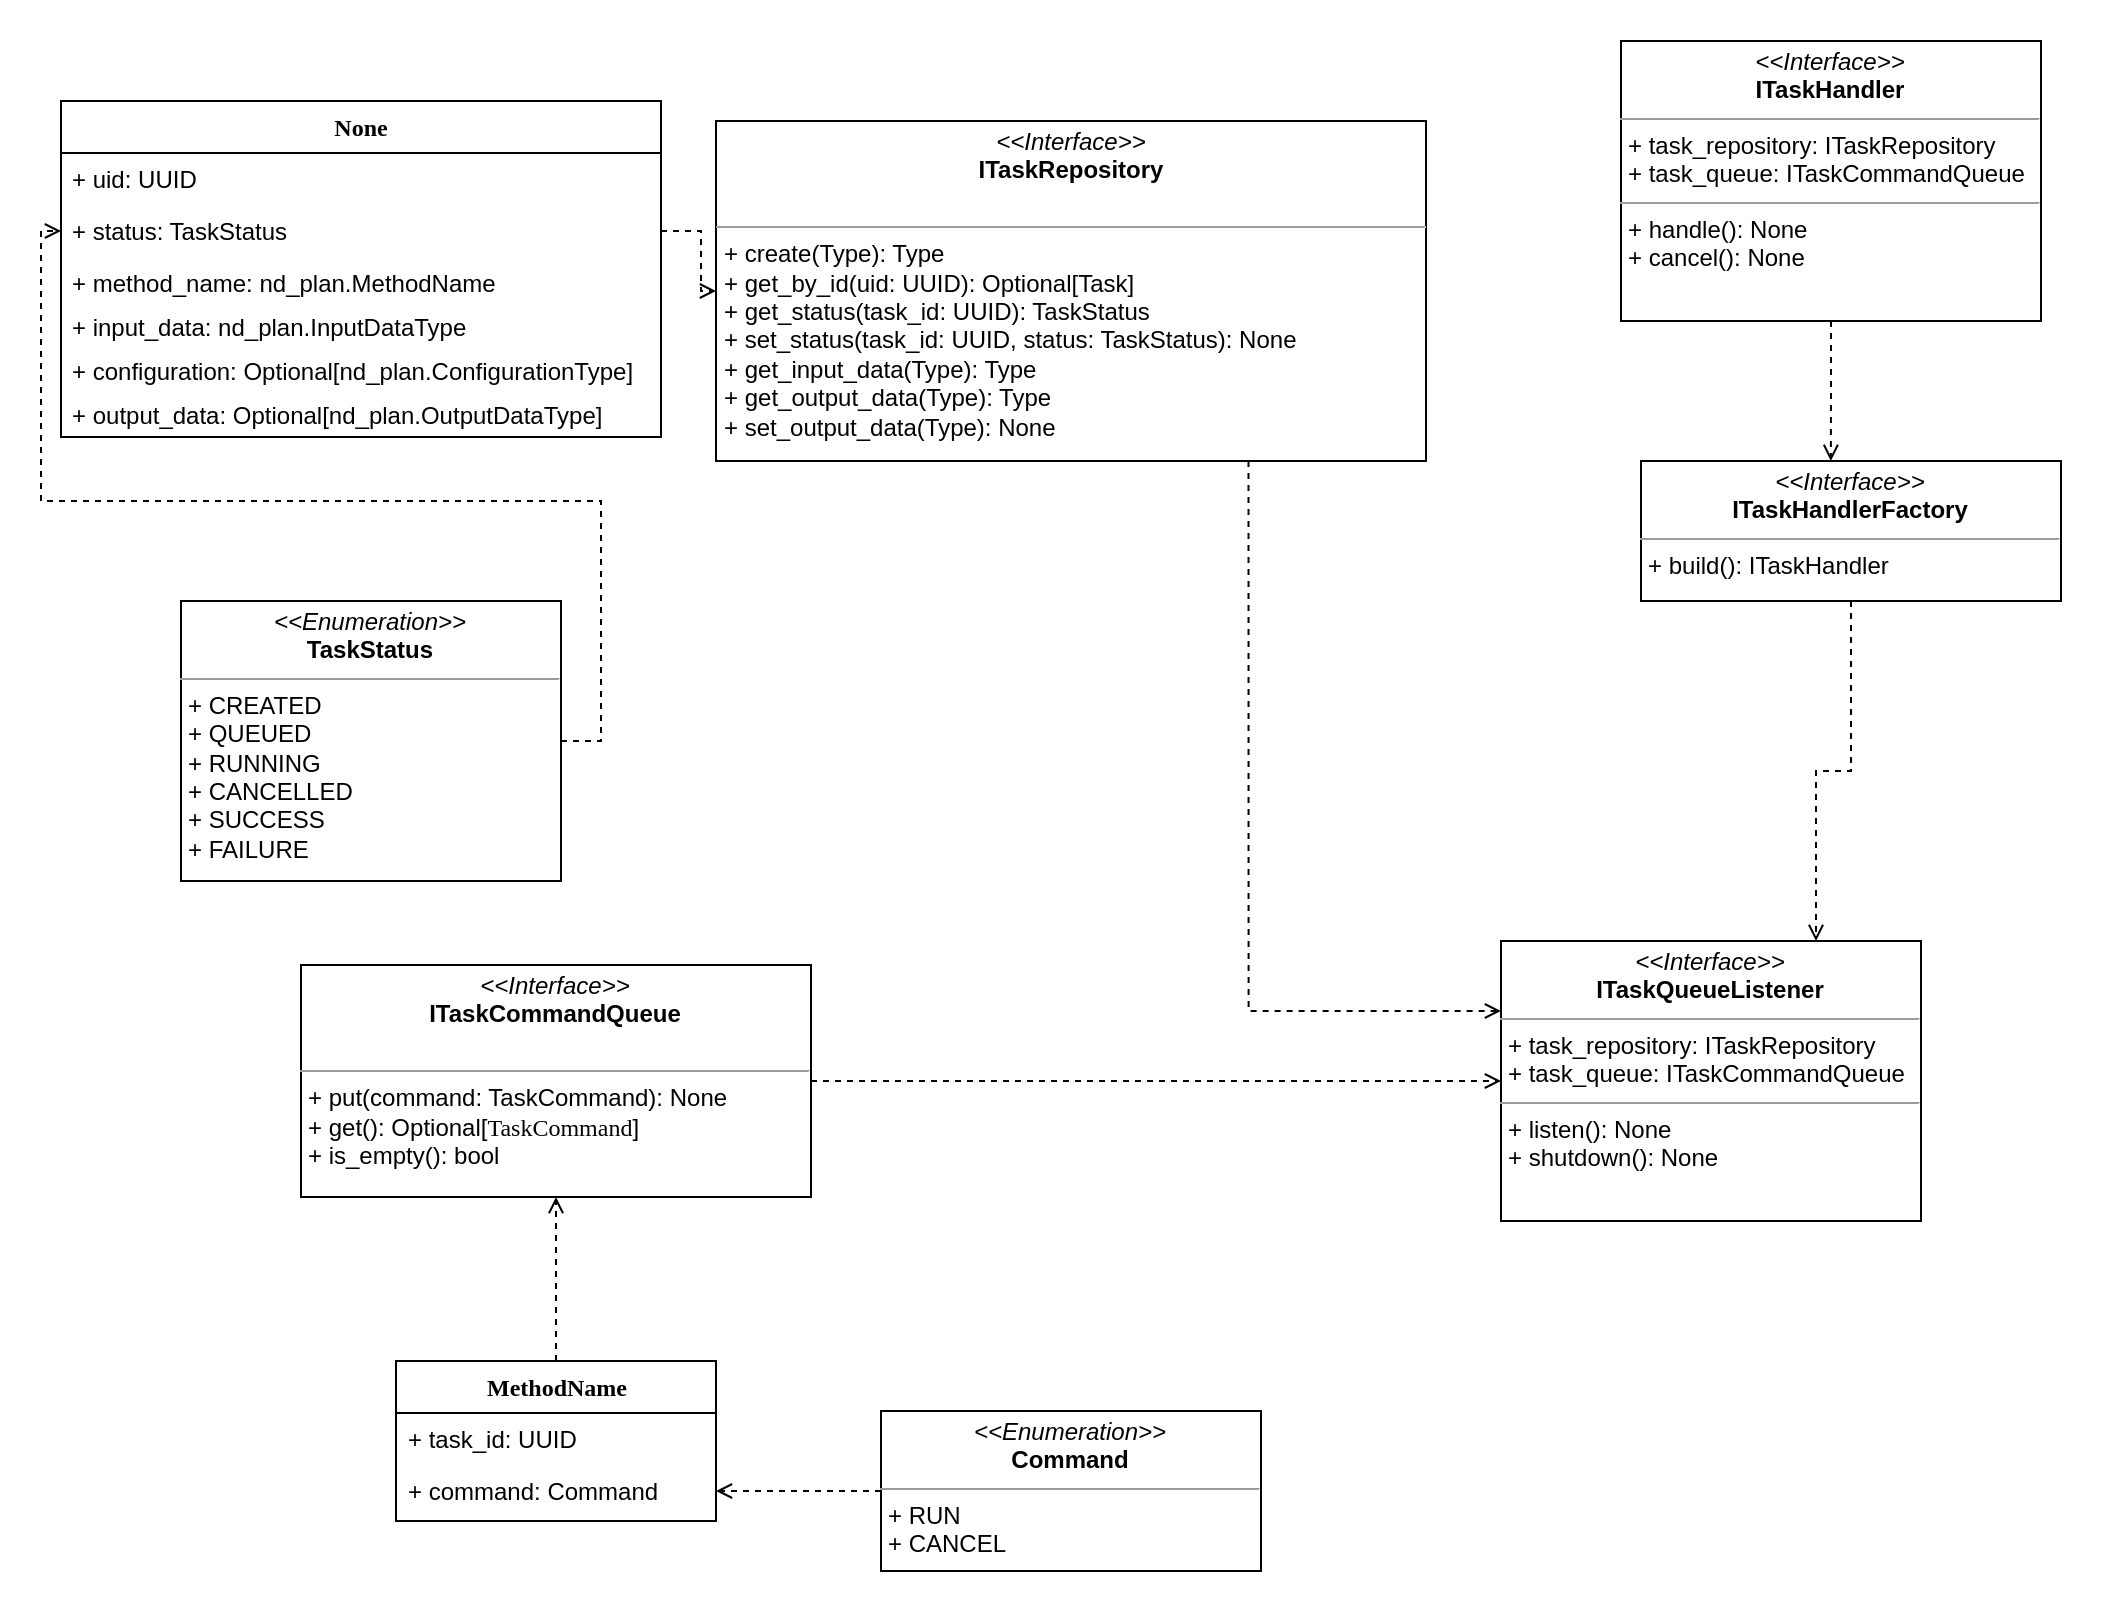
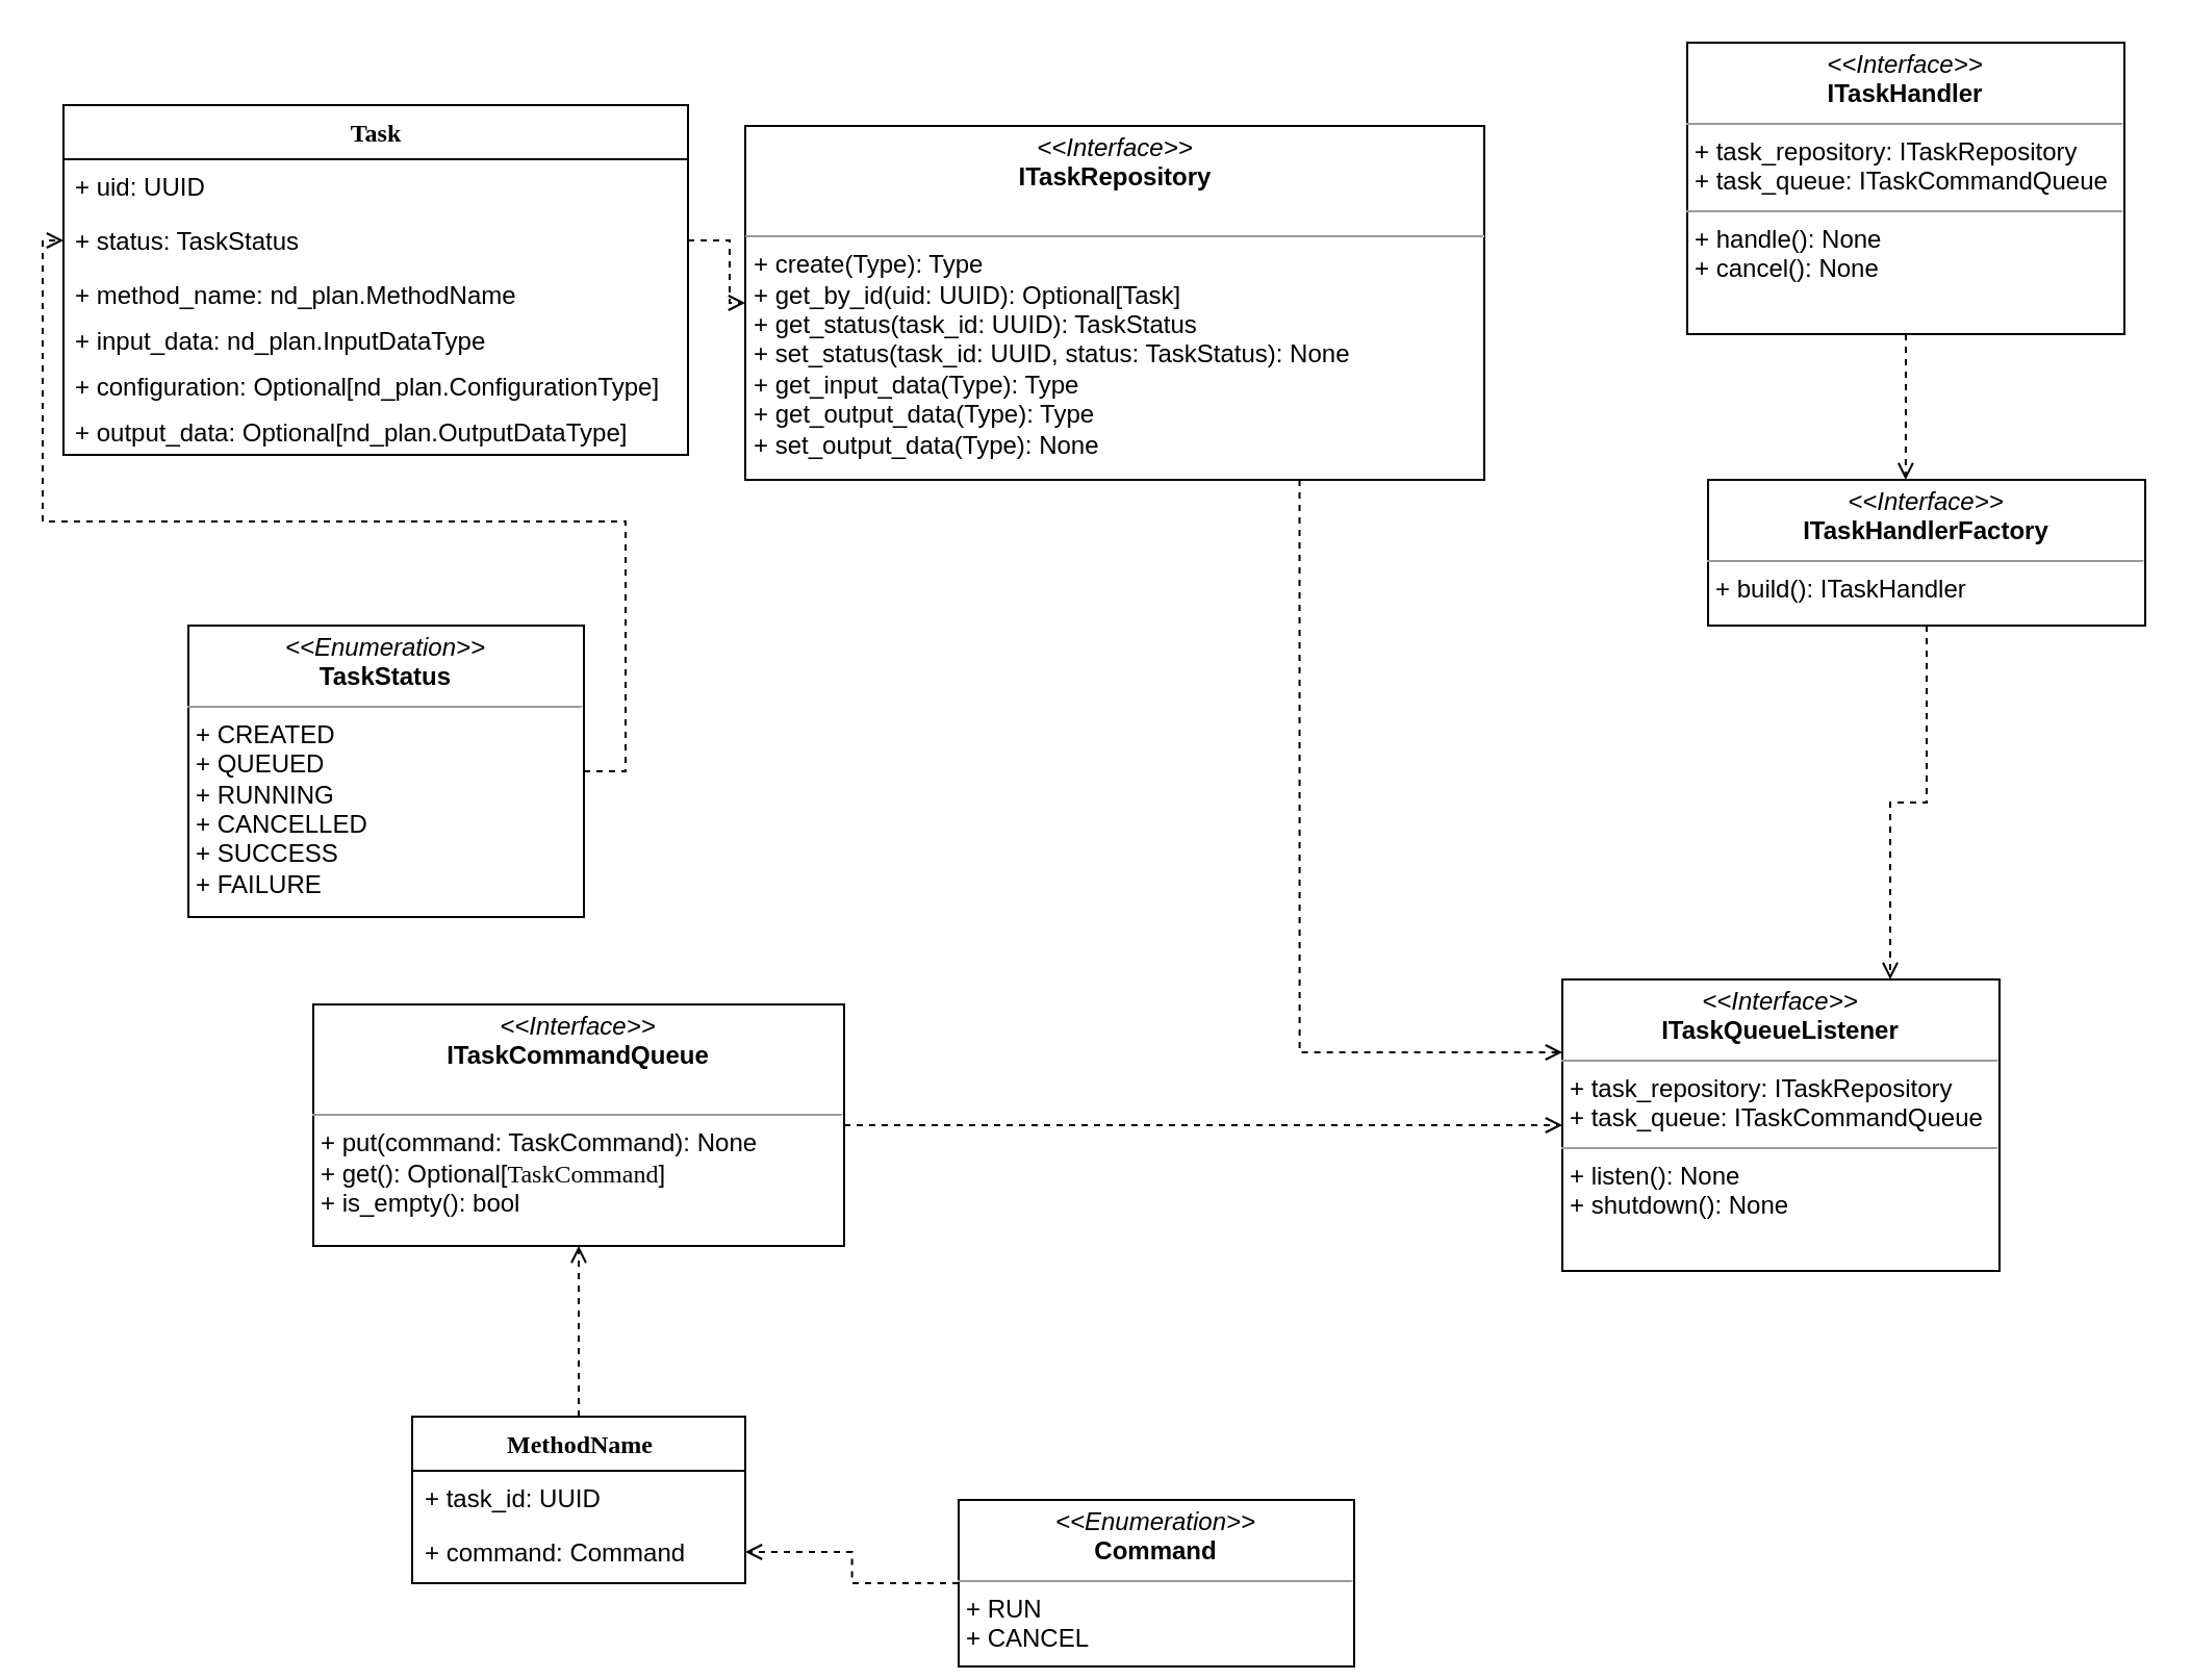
- <mxCell id="15" value="None" style="swimlane;html=1;fontStyle=1;align=center;verticalAlign=top;childLayout=stackLayout;horizontal=1;startSize=26;horizontalStack=0;resizeParent=1;resizeLast=0;collapsible=1;marginBottom=0;swimlaneFillColor=#ffffff;rounded=0;shadow=0;comic=0;labelBackgroundColor=none;strokeWidth=1;fillColor=none;fontFamily=Verdana;fontSize=12" vertex="1" parent="1"><mxGeometry x="30" y="50" width="300" height="168" as="geometry" /></mxCell>
+ <mxCell id="15" value="Task" style="swimlane;html=1;fontStyle=1;align=center;verticalAlign=top;childLayout=stackLayout;horizontal=1;startSize=26;horizontalStack=0;resizeParent=1;resizeLast=0;collapsible=1;marginBottom=0;swimlaneFillColor=#ffffff;rounded=0;shadow=0;comic=0;labelBackgroundColor=none;strokeWidth=1;fillColor=none;fontFamily=Verdana;fontSize=12" vertex="1" parent="1"><mxGeometry x="30" y="50" width="300" height="168" as="geometry" /></mxCell>
- <mxCell id="23" value="&lt;p style=&quot;margin: 0px ; margin-top: 4px ; text-align: center&quot;&gt;&lt;i&gt;&amp;lt;&amp;lt;Enumeration&amp;gt;&amp;gt;&lt;/i&gt;&lt;br&gt;&lt;b&gt;Command&lt;/b&gt;&lt;/p&gt;&lt;hr size=&quot;1&quot;&gt;&lt;p style=&quot;margin: 0px ; margin-left: 4px&quot;&gt;+ RUN&lt;br&gt;+ CANCEL&lt;/p&gt;" style="verticalAlign=top;align=left;overflow=fill;fontSize=12;fontFamily=Helvetica;html=1;rounded=0;shadow=0;comic=0;labelBackgroundColor=none;strokeWidth=1" vertex="1" parent="1"><mxGeometry x="440" y="705" width="190" height="80" as="geometry" /></mxCell>
+ <mxCell id="23" value="&lt;p style=&quot;margin: 0px ; margin-top: 4px ; text-align: center&quot;&gt;&lt;i&gt;&amp;lt;&amp;lt;Enumeration&amp;gt;&amp;gt;&lt;/i&gt;&lt;br&gt;&lt;b&gt;Command&lt;/b&gt;&lt;/p&gt;&lt;hr size=&quot;1&quot;&gt;&lt;p style=&quot;margin: 0px ; margin-left: 4px&quot;&gt;+ RUN&lt;br&gt;+ CANCEL&lt;/p&gt;" style="verticalAlign=top;align=left;overflow=fill;fontSize=12;fontFamily=Helvetica;html=1;rounded=0;shadow=0;comic=0;labelBackgroundColor=none;strokeWidth=1" vertex="1" parent="1"><mxGeometry x="460" y="720" width="190" height="80" as="geometry" /></mxCell>
